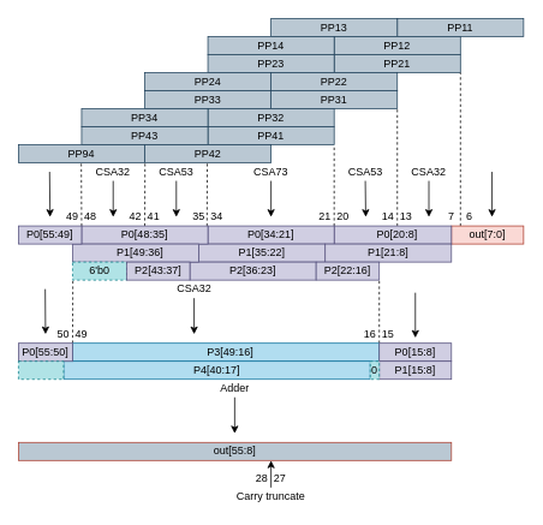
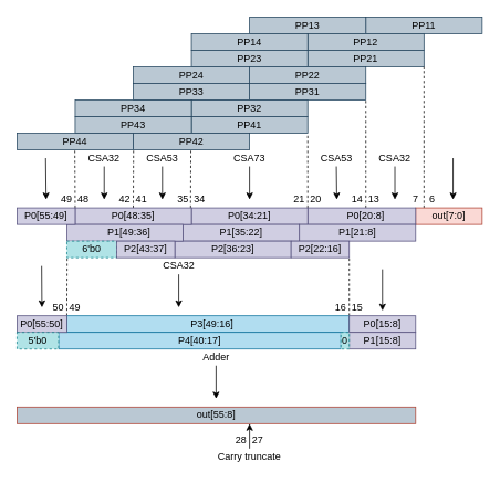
- <mxCell id="33" value="PP94" style="text;html=1;strokeColor=none;fillColor=none;align=center;verticalAlign=middle;whiteSpace=wrap;rounded=0;" parent="1" vertex="1"><mxGeometry x="70" y="160" width="40" height="20" as="geometry" /></mxCell>
+ <mxCell id="33" value="PP44" style="text;html=1;strokeColor=none;fillColor=none;align=center;verticalAlign=middle;whiteSpace=wrap;rounded=0;" parent="1" vertex="1"><mxGeometry x="70" y="160" width="40" height="20" as="geometry" /></mxCell>
+ <mxCell id="106" value="5'b0" style="text;html=1;strokeColor=none;fillColor=none;align=center;verticalAlign=middle;whiteSpace=wrap;rounded=0;dashed=1;" parent="1" vertex="1"><mxGeometry x="25" y="400" width="40" height="20" as="geometry" /></mxCell>
